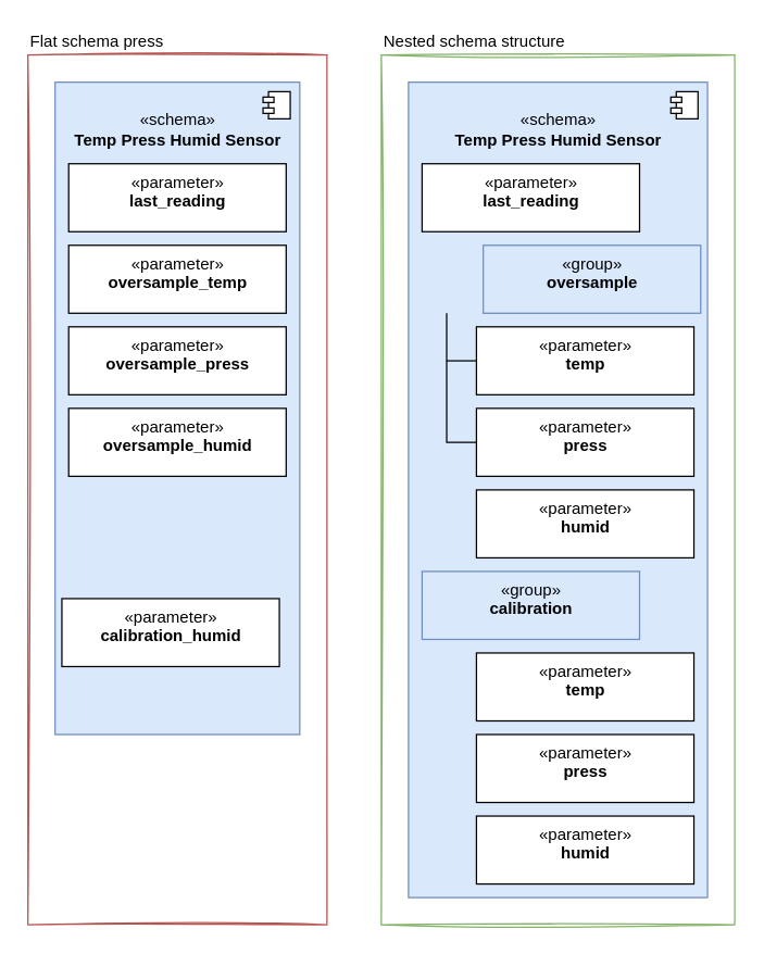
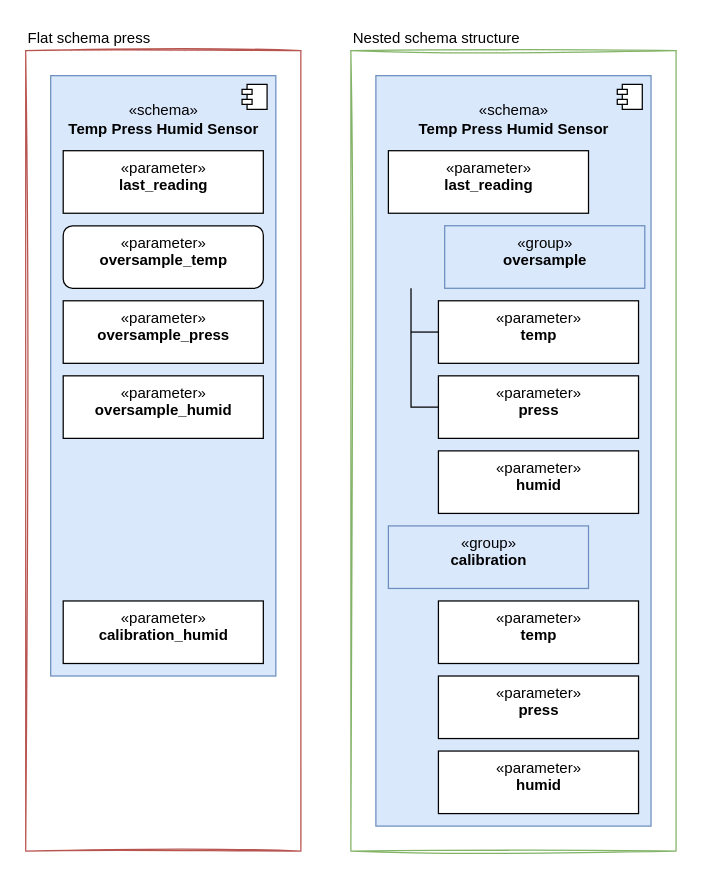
- <mxCell id="20" value="«parameter»&lt;br&gt;&lt;b&gt;oversample_temp&lt;/b&gt;" style="html=1;dropTarget=0;verticalAlign=top;sketch=0;" parent="16" vertex="1"><mxGeometry x="30" y="140" width="160" height="50" as="geometry" /></mxCell>
+ <mxCell id="20" value="«parameter»&lt;br&gt;&lt;b&gt;oversample_temp&lt;/b&gt;" style="html=1;dropTarget=0;verticalAlign=top;sketch=0;rounded=1;" parent="16" vertex="1"><mxGeometry x="30" y="140" width="160" height="50" as="geometry" /></mxCell>
- <mxCell id="23" value="«parameter»&lt;br&gt;&lt;b&gt;calibration_humid&lt;/b&gt;" style="html=1;dropTarget=0;verticalAlign=top;sketch=0;" parent="16" vertex="1"><mxGeometry x="25" y="400" width="160" height="50" as="geometry" /></mxCell>
+ <mxCell id="23" value="«parameter»&lt;br&gt;&lt;b&gt;calibration_humid&lt;/b&gt;" style="html=1;dropTarget=0;verticalAlign=top;sketch=0;" parent="16" vertex="1"><mxGeometry x="30" y="440" width="160" height="50" as="geometry" /></mxCell>
